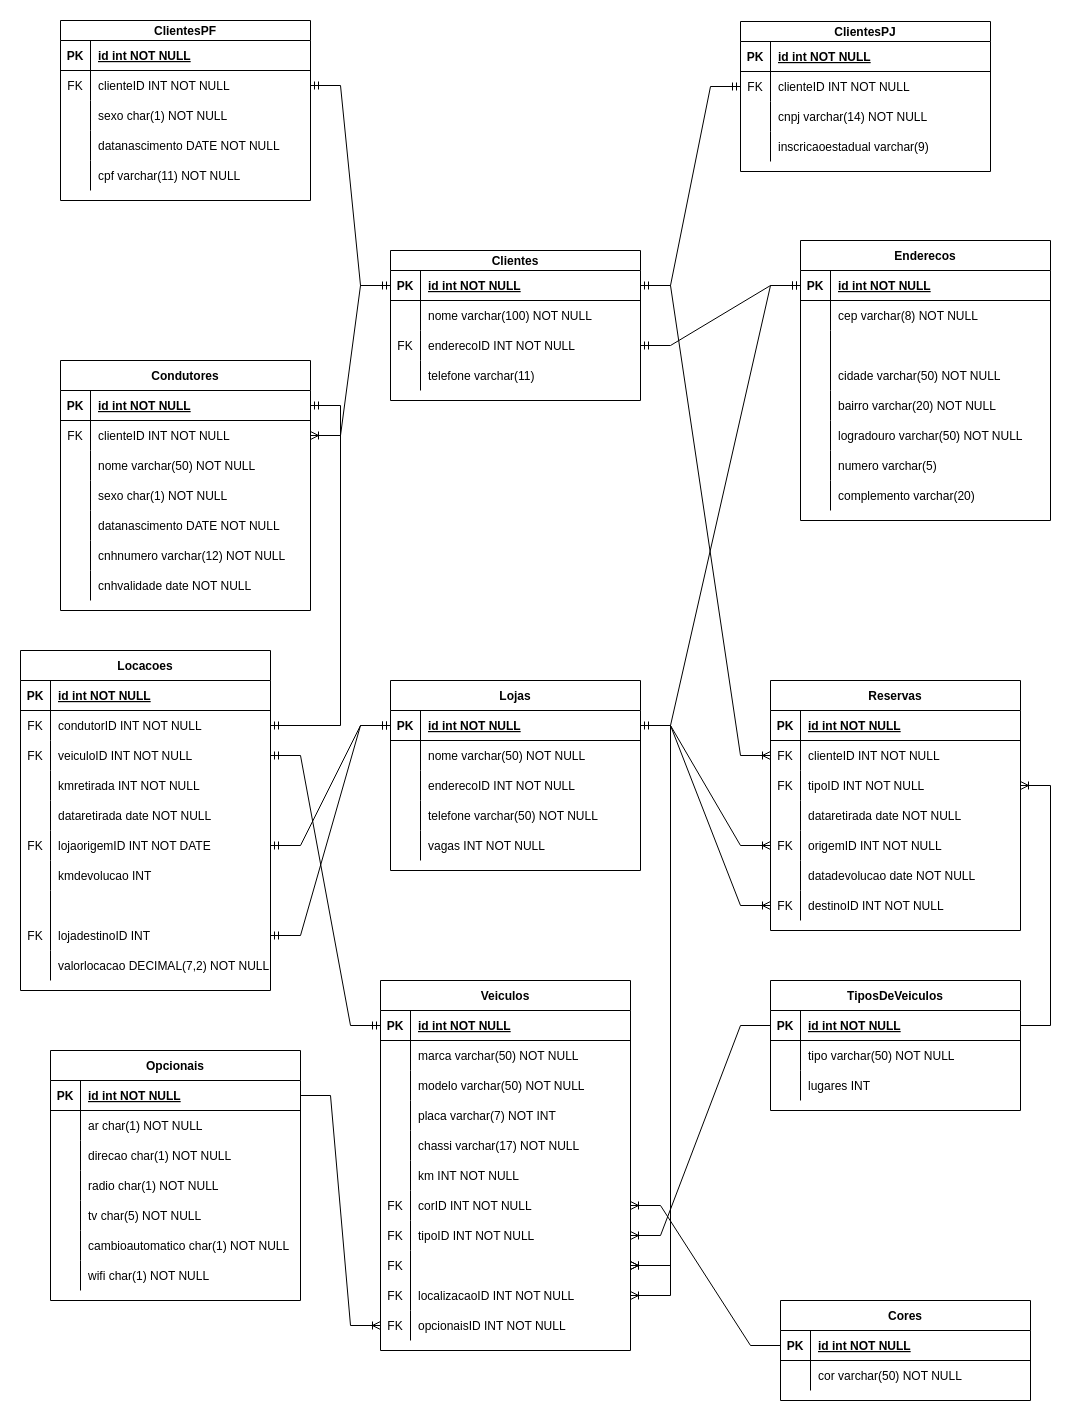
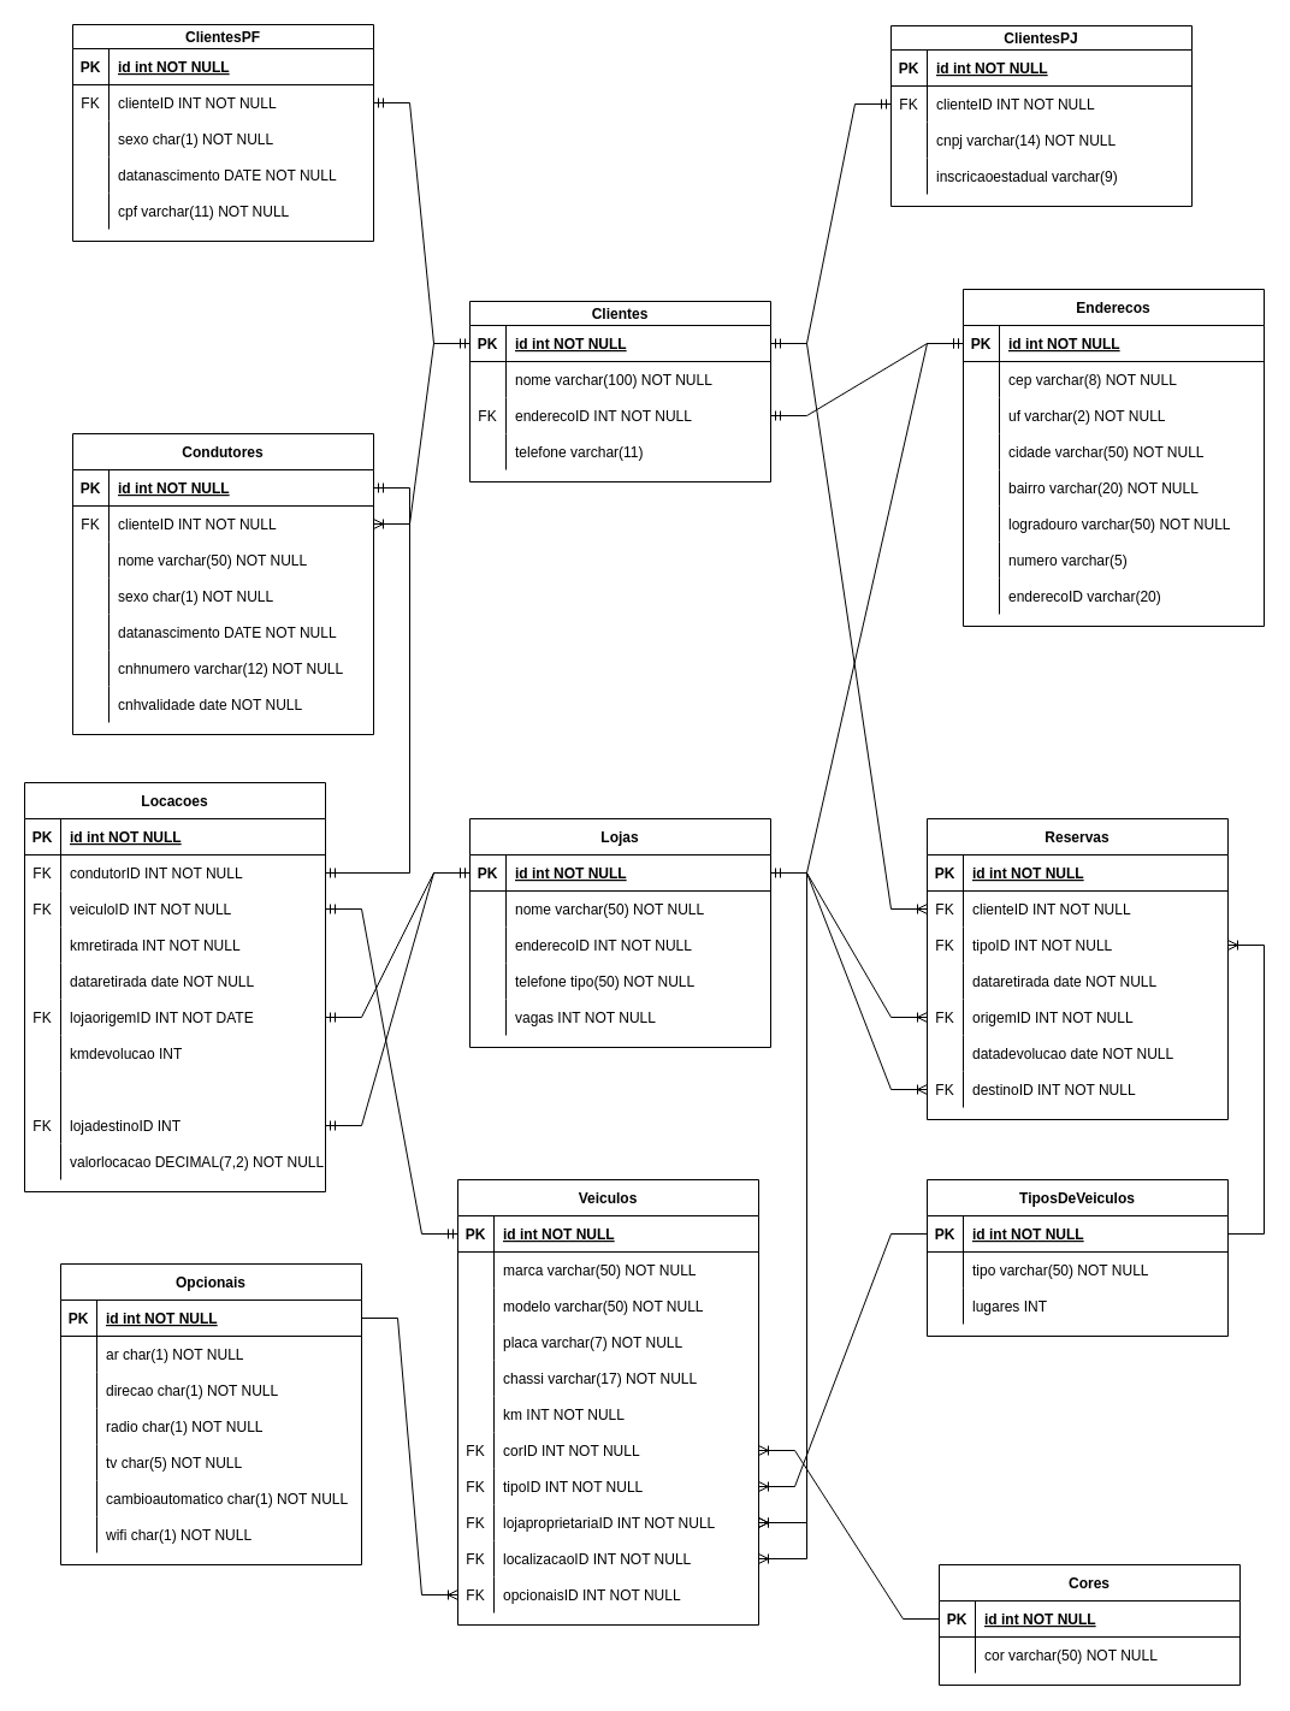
+ <mxCell id="11" value="uf varchar(2) NOT NULL" style="shape=partialRectangle;overflow=hidden;connectable=0;fillColor=none;top=0;left=0;bottom=0;right=0;align=left;spacingLeft=6;" parent="9" vertex="1"><mxGeometry x="30" width="220" height="30" as="geometry"><mxRectangle width="220" height="30" as="alternateBounds" /></mxGeometry></mxCell>
- <mxCell id="26" value="complemento varchar(20)" style="shape=partialRectangle;overflow=hidden;connectable=0;fillColor=none;top=0;left=0;bottom=0;right=0;align=left;spacingLeft=6;" vertex="1" parent="24"><mxGeometry x="30" width="220" height="30" as="geometry"><mxRectangle width="220" height="30" as="alternateBounds" /></mxGeometry></mxCell>
+ <mxCell id="26" value="enderecoID varchar(20)" style="shape=partialRectangle;overflow=hidden;connectable=0;fillColor=none;top=0;left=0;bottom=0;right=0;align=left;spacingLeft=6;" vertex="1" parent="24"><mxGeometry x="30" width="220" height="30" as="geometry"><mxRectangle width="220" height="30" as="alternateBounds" /></mxGeometry></mxCell>
- <mxCell id="129" value="telefone varchar(50) NOT NULL" style="shape=partialRectangle;overflow=hidden;connectable=0;fillColor=none;top=0;left=0;bottom=0;right=0;align=left;spacingLeft=6;" parent="127" vertex="1"><mxGeometry x="30" width="220" height="30" as="geometry"><mxRectangle width="220" height="30" as="alternateBounds" /></mxGeometry></mxCell>
+ <mxCell id="129" value="telefone tipo(50) NOT NULL" style="shape=partialRectangle;overflow=hidden;connectable=0;fillColor=none;top=0;left=0;bottom=0;right=0;align=left;spacingLeft=6;" parent="127" vertex="1"><mxGeometry x="30" width="220" height="30" as="geometry"><mxRectangle width="220" height="30" as="alternateBounds" /></mxGeometry></mxCell>
- <mxCell id="76" value="placa varchar(7) NOT INT" style="shape=partialRectangle;overflow=hidden;connectable=0;fillColor=none;top=0;left=0;bottom=0;right=0;align=left;spacingLeft=6;" parent="74" vertex="1"><mxGeometry x="30" width="220" height="30" as="geometry"><mxRectangle width="220" height="30" as="alternateBounds" /></mxGeometry></mxCell>
+ <mxCell id="76" value="placa varchar(7) NOT NULL" style="shape=partialRectangle;overflow=hidden;connectable=0;fillColor=none;top=0;left=0;bottom=0;right=0;align=left;spacingLeft=6;" parent="74" vertex="1"><mxGeometry x="30" width="220" height="30" as="geometry"><mxRectangle width="220" height="30" as="alternateBounds" /></mxGeometry></mxCell>
+ <mxCell id="91" value="lojaproprietariaID INT NOT NULL" style="shape=partialRectangle;overflow=hidden;connectable=0;fillColor=none;top=0;left=0;bottom=0;right=0;align=left;spacingLeft=6;" parent="89" vertex="1"><mxGeometry x="30" width="220" height="30" as="geometry"><mxRectangle width="220" height="30" as="alternateBounds" /></mxGeometry></mxCell>
